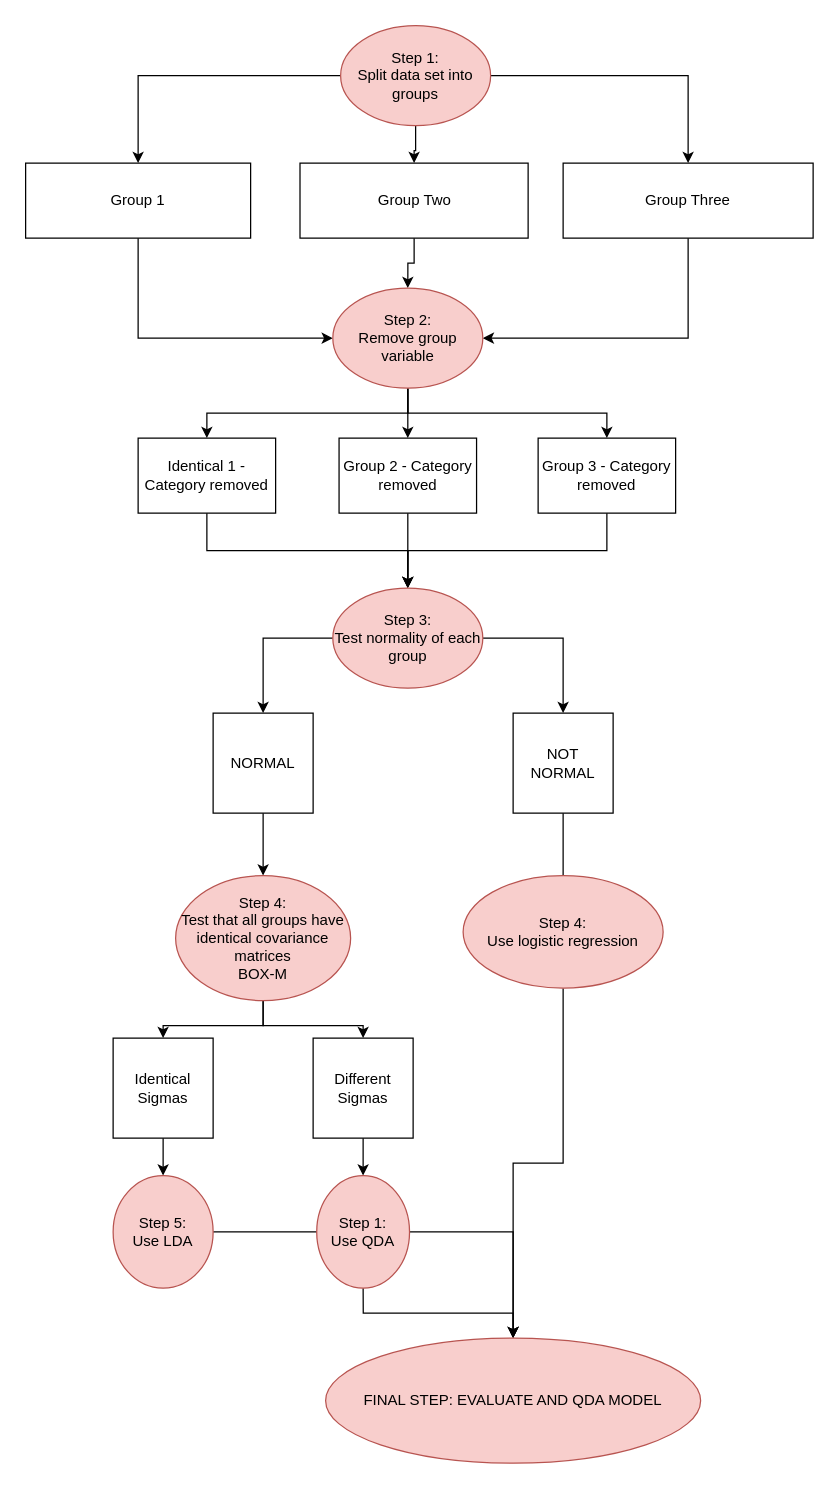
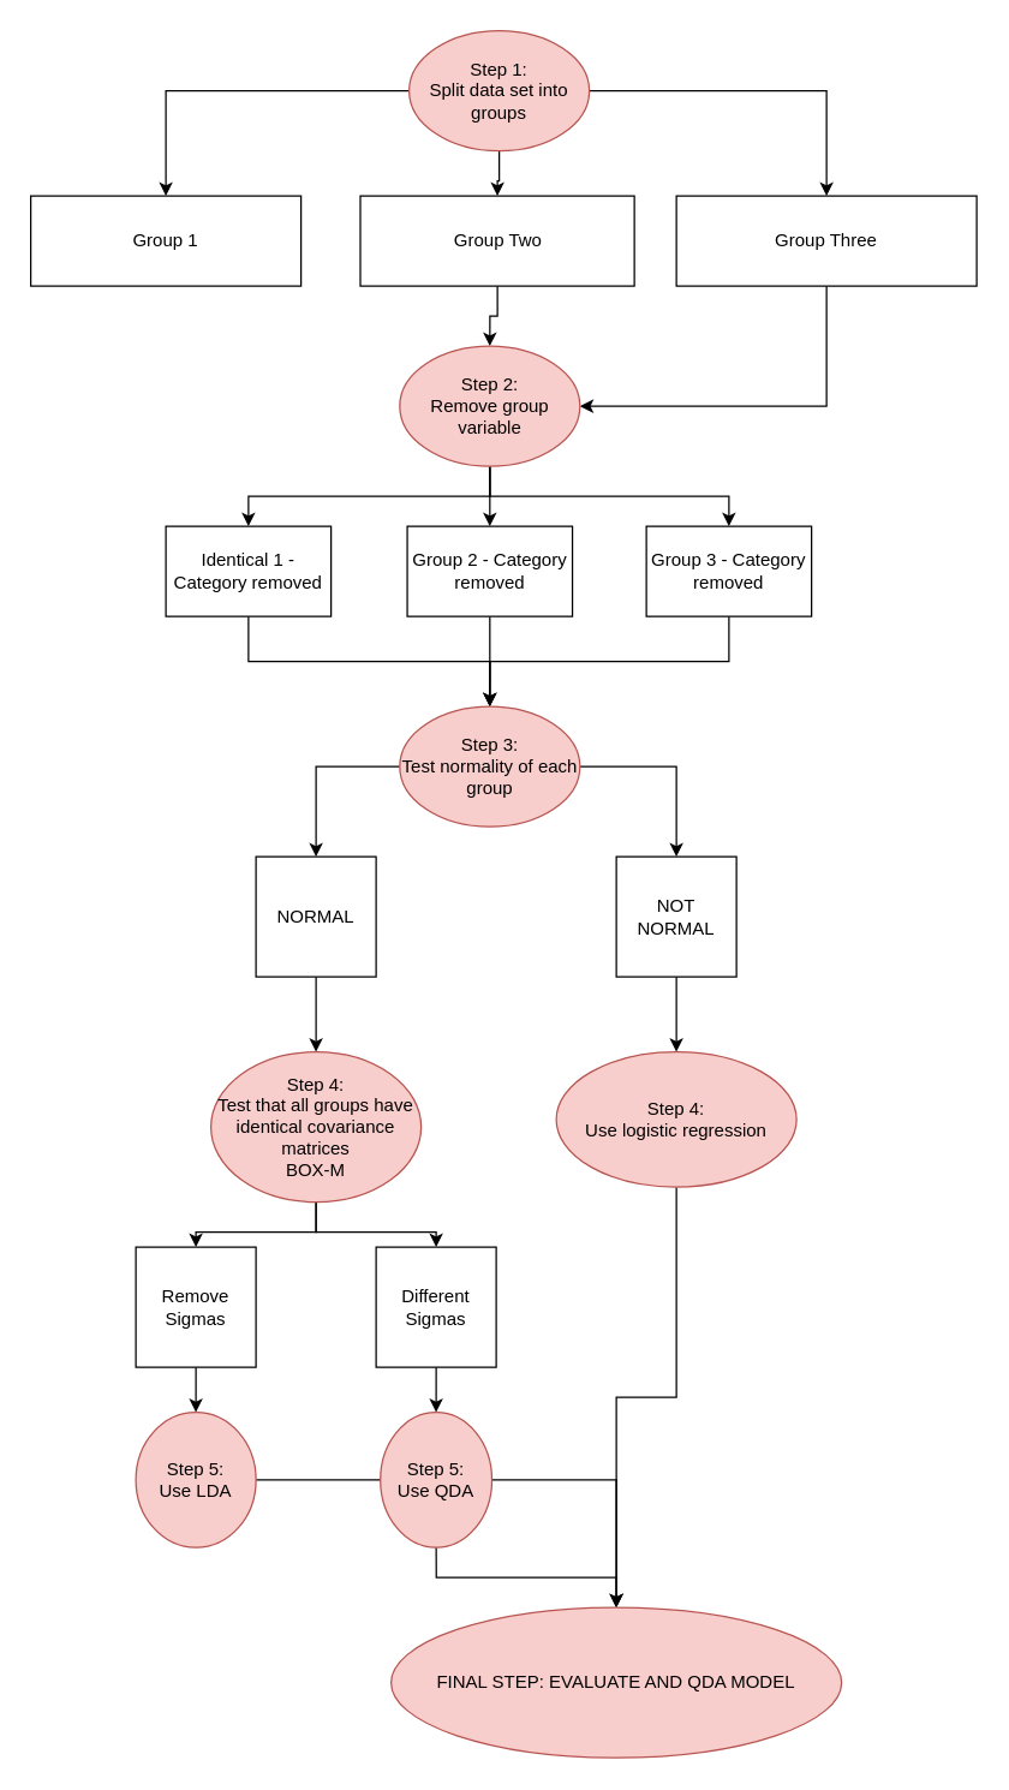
- <mxCell id="2" style="edgeStyle=orthogonalEdgeStyle;rounded=0;orthogonalLoop=1;jettySize=auto;html=1;entryX=0;entryY=0.5;entryDx=0;entryDy=0;exitX=0.5;exitY=1;exitDx=0;exitDy=0;" edge="1" parent="1" source="3" target="21"><mxGeometry relative="1" as="geometry" /></mxCell>
- <mxCell id="28" style="edgeStyle=orthogonalEdgeStyle;rounded=0;orthogonalLoop=1;jettySize=auto;html=1;endArrow=none;" edge="1" parent="1" source="29" target="34"><mxGeometry relative="1" as="geometry" /></mxCell>
+ <mxCell id="28" style="edgeStyle=orthogonalEdgeStyle;rounded=0;orthogonalLoop=1;jettySize=auto;html=1;" edge="1" parent="1" source="29" target="34"><mxGeometry relative="1" as="geometry" /></mxCell>
- <mxCell id="36" value="Identical Sigmas" style="whiteSpace=wrap;html=1;aspect=fixed;" vertex="1" parent="1"><mxGeometry x="90" y="830" width="80" height="80" as="geometry" /></mxCell>
+ <mxCell id="36" value="Remove Sigmas" style="whiteSpace=wrap;html=1;aspect=fixed;" vertex="1" parent="1"><mxGeometry x="90" y="830" width="80" height="80" as="geometry" /></mxCell>
- <mxCell id="42" value="Step 1:&lt;br&gt;Use QDA" style="ellipse;whiteSpace=wrap;html=1;fillColor=#f8cecc;strokeColor=#b85450;" vertex="1" parent="1"><mxGeometry x="252.87" y="940" width="74.25" height="90" as="geometry" /></mxCell>
+ <mxCell id="42" value="Step 5:&lt;br&gt;Use QDA" style="ellipse;whiteSpace=wrap;html=1;fillColor=#f8cecc;strokeColor=#b85450;" vertex="1" parent="1"><mxGeometry x="252.87" y="940" width="74.25" height="90" as="geometry" /></mxCell>
